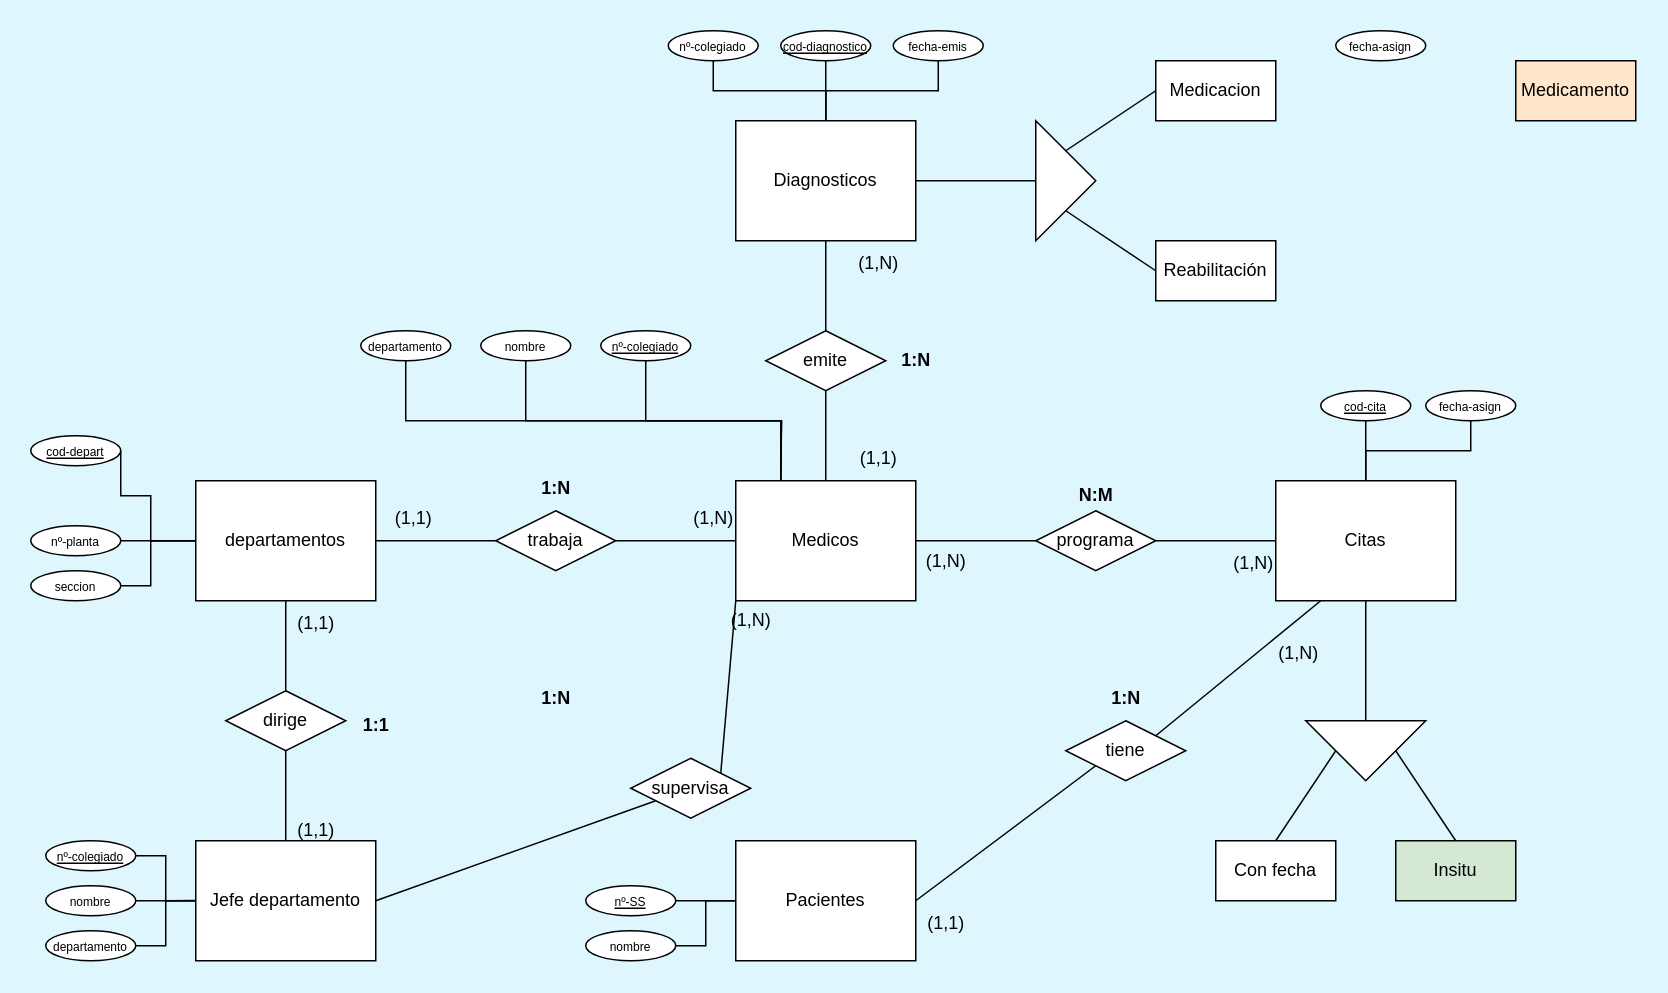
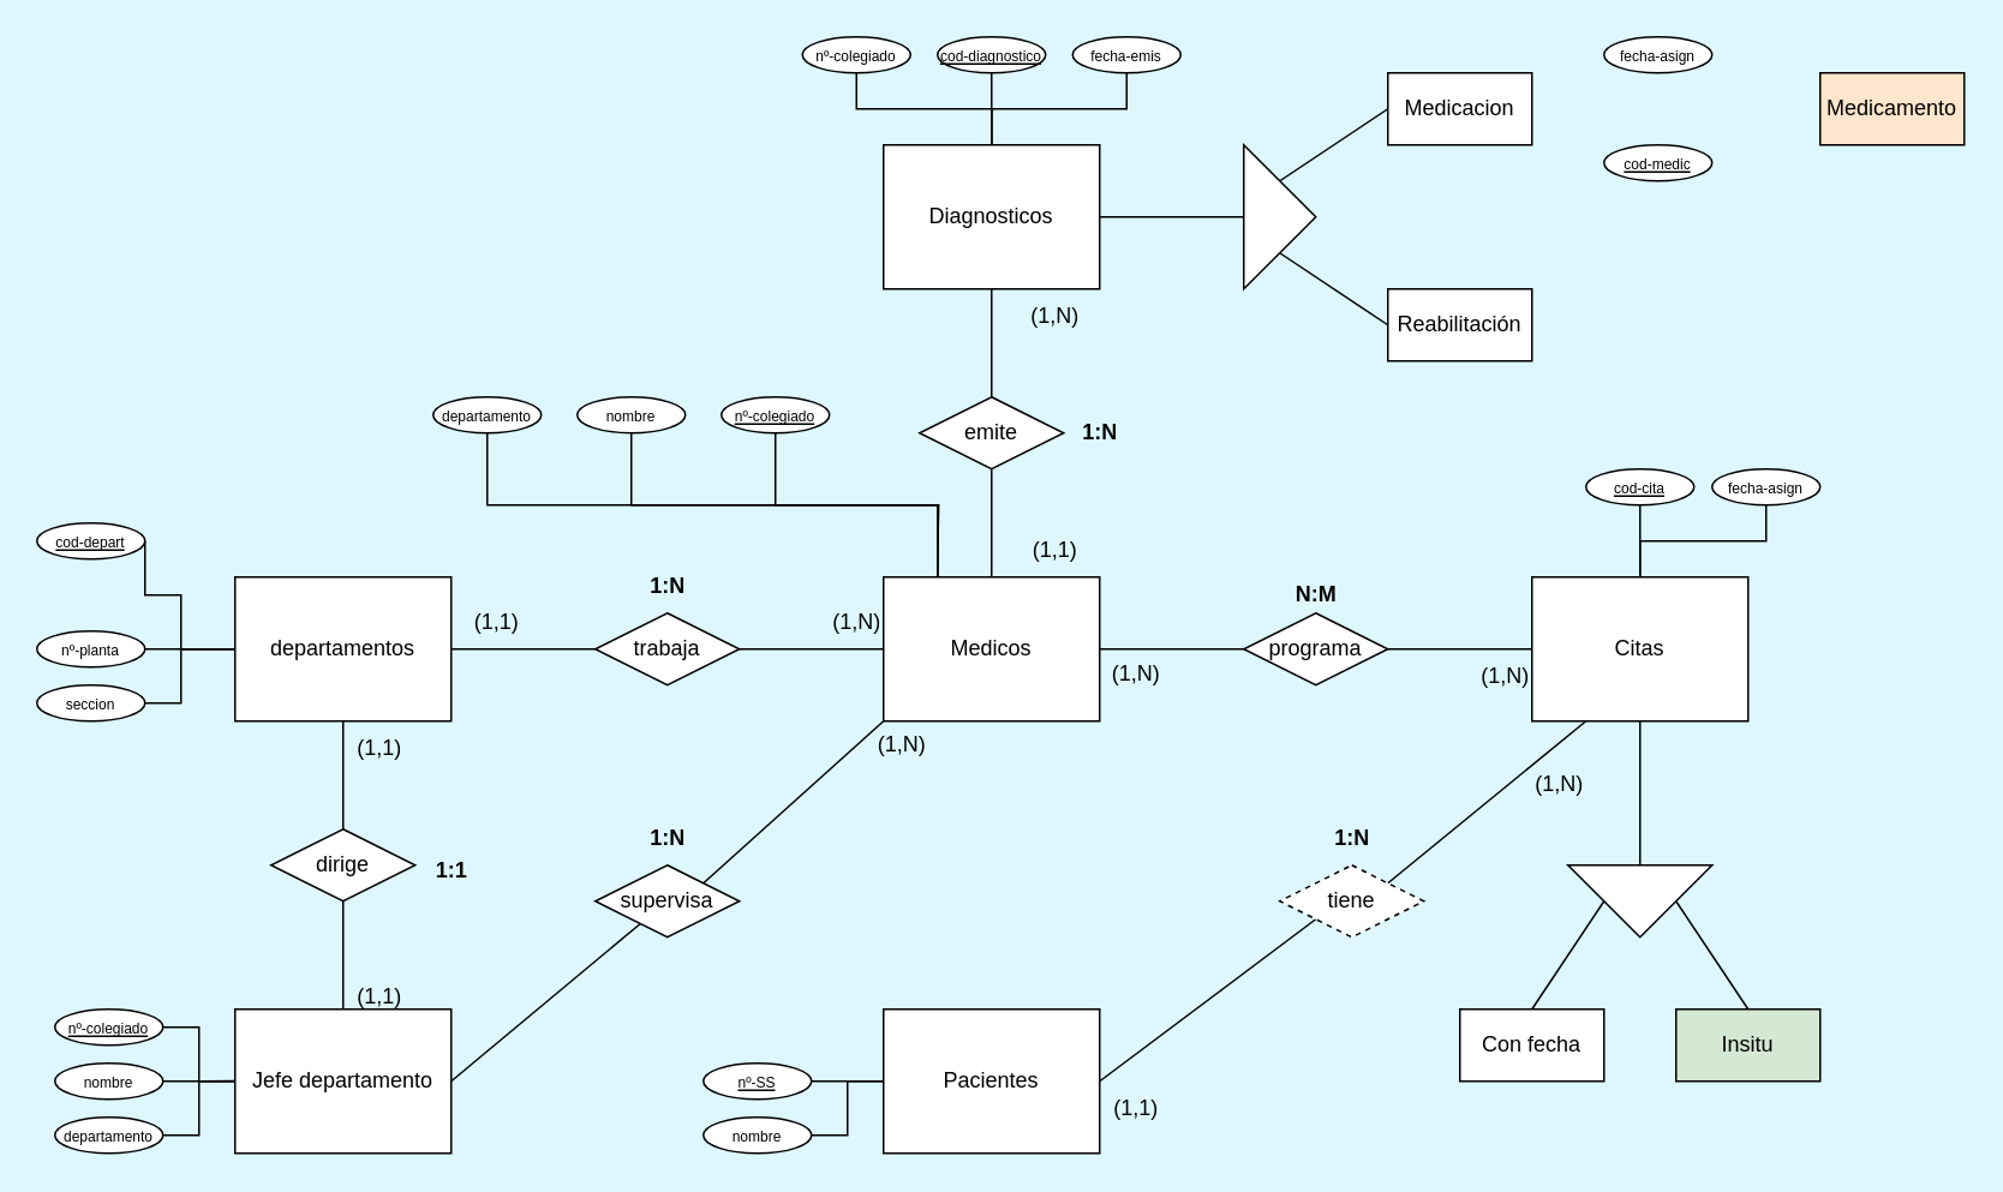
+ <mxCell id="88" value="&lt;font size=&quot;1&quot;&gt;&lt;u style=&quot;font-size: 8px;&quot;&gt;cod-medic&lt;/u&gt;&lt;/font&gt;" style="ellipse;whiteSpace=wrap;html=1;" vertex="1" parent="1"><mxGeometry x="890" y="80" width="60" height="20" as="geometry" /></mxCell>
- <mxCell id="83" value="tiene" style="rhombus;whiteSpace=wrap;html=1;" parent="1" vertex="1"><mxGeometry x="710" y="480" width="80" height="40" as="geometry" /></mxCell>
+ <mxCell id="83" value="tiene" style="rhombus;whiteSpace=wrap;html=1;dashed=1;" parent="1" vertex="1"><mxGeometry x="710" y="480" width="80" height="40" as="geometry" /></mxCell>
- <mxCell id="35" value="supervisa" style="rhombus;whiteSpace=wrap;html=1;" parent="1" vertex="1"><mxGeometry x="420" y="505" width="80" height="40" as="geometry" /></mxCell>
+ <mxCell id="35" value="supervisa" style="rhombus;whiteSpace=wrap;html=1;" parent="1" vertex="1"><mxGeometry x="330" y="480" width="80" height="40" as="geometry" /></mxCell>
